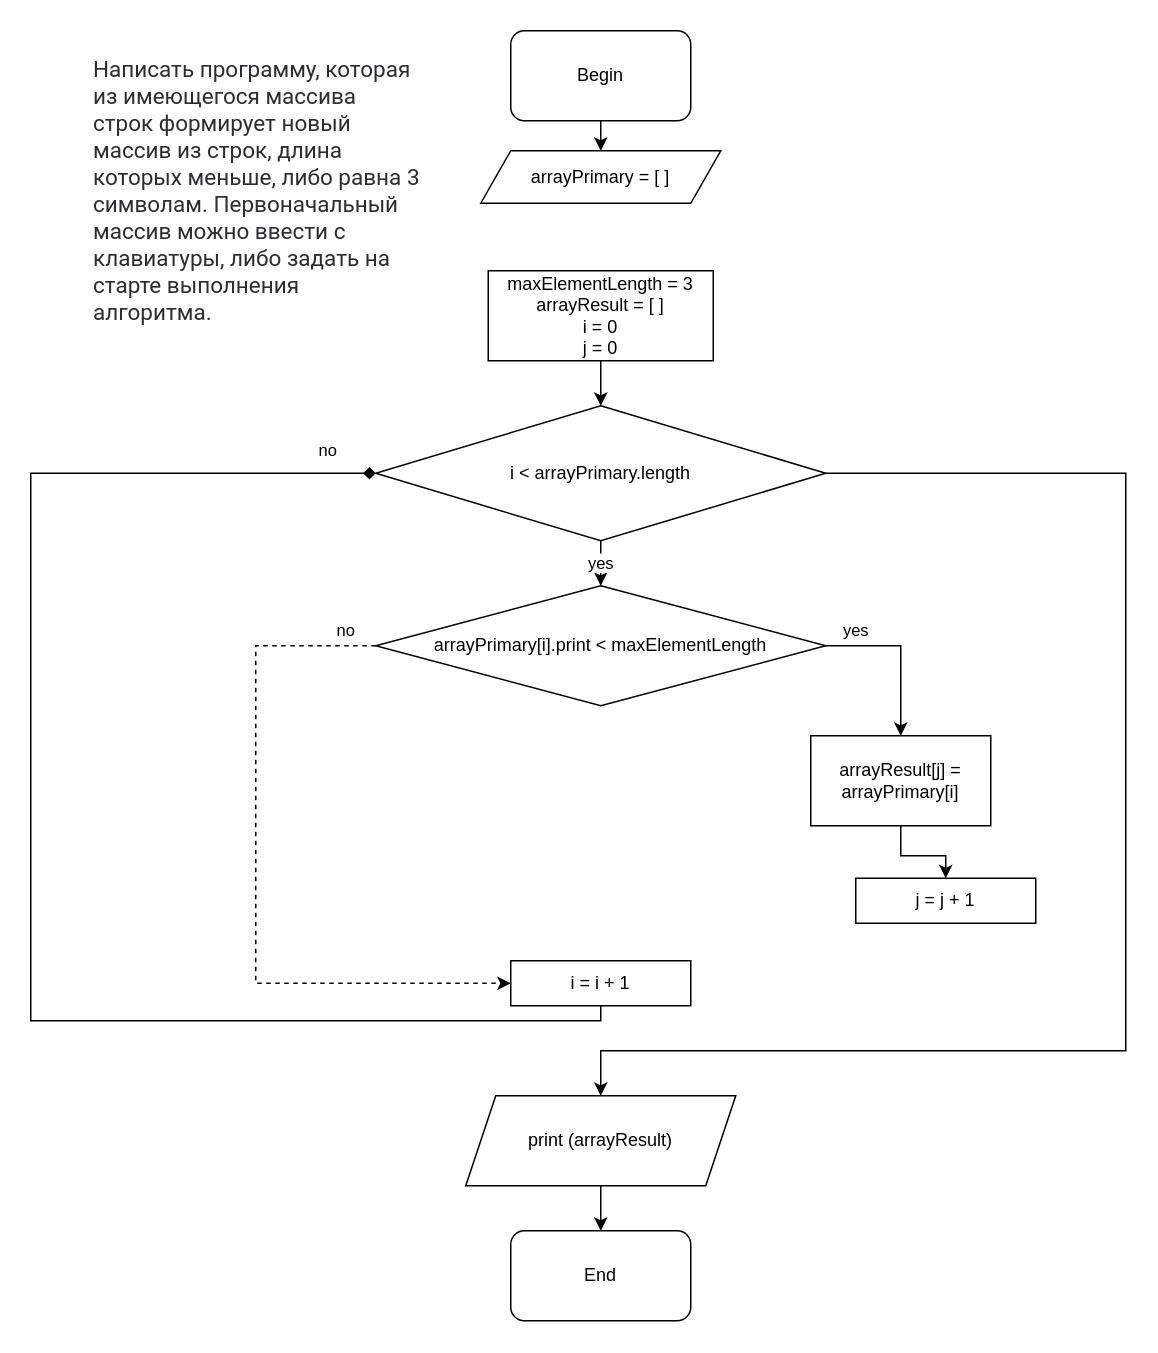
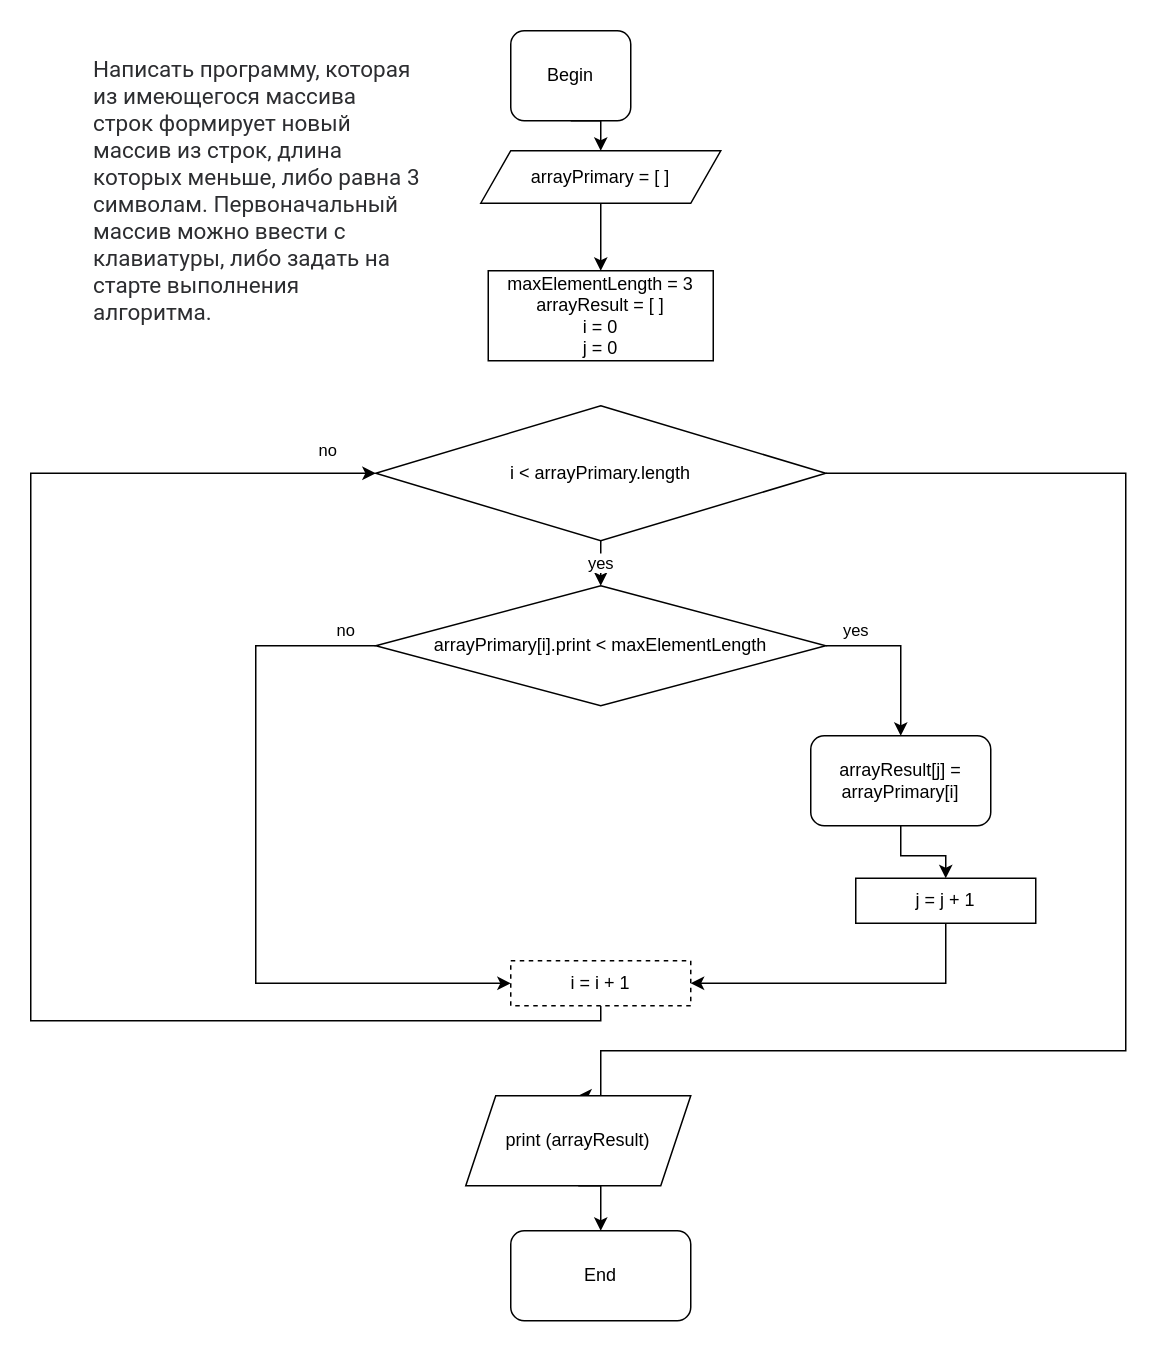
- <mxCell id="4" value="Begin" style="rounded=1;whiteSpace=wrap;html=1;" vertex="1" parent="1"><mxGeometry x="340" y="20" width="120" height="60" as="geometry" /></mxCell>
+ <mxCell id="4" value="Begin" style="rounded=1;whiteSpace=wrap;html=1;" vertex="1" parent="1"><mxGeometry x="340" y="20" width="80" height="60" as="geometry" /></mxCell>
+ <mxCell id="5" style="edgeStyle=orthogonalEdgeStyle;rounded=0;orthogonalLoop=1;jettySize=auto;html=1;exitX=0.5;exitY=1;exitDx=0;exitDy=0;entryX=0.5;entryY=0;entryDx=0;entryDy=0;" edge="1" parent="1" source="6" target="8"><mxGeometry relative="1" as="geometry" /></mxCell>
- <mxCell id="7" style="edgeStyle=orthogonalEdgeStyle;rounded=0;orthogonalLoop=1;jettySize=auto;html=1;exitX=0.5;exitY=1;exitDx=0;exitDy=0;entryX=0.5;entryY=0;entryDx=0;entryDy=0;" edge="1" parent="1" source="8" target="11"><mxGeometry relative="1" as="geometry" /></mxCell>
- <mxCell id="15" value="no" style="edgeStyle=orthogonalEdgeStyle;rounded=0;orthogonalLoop=1;jettySize=auto;html=1;exitX=0.5;exitY=1;exitDx=0;exitDy=0;entryX=0;entryY=0.5;entryDx=0;entryDy=0;endArrow=diamond;" edge="1" parent="1" source="16" target="11"><mxGeometry x="0.936" y="15" relative="1" as="geometry"><Array as="points"><mxPoint x="400" y="680" /><mxPoint x="20" y="680" /><mxPoint x="20" y="315" /></Array><mxPoint as="offset" /></mxGeometry></mxCell>
+ <mxCell id="15" value="no" style="edgeStyle=orthogonalEdgeStyle;rounded=0;orthogonalLoop=1;jettySize=auto;html=1;exitX=0.5;exitY=1;exitDx=0;exitDy=0;entryX=0;entryY=0.5;entryDx=0;entryDy=0;" edge="1" parent="1" source="16" target="11"><mxGeometry x="0.936" y="15" relative="1" as="geometry"><Array as="points"><mxPoint x="400" y="680" /><mxPoint x="20" y="680" /><mxPoint x="20" y="315" /></Array><mxPoint as="offset" /></mxGeometry></mxCell>
- <mxCell id="20" value="arrayResult[j] = arrayPrimary[i]" style="rounded=0;whiteSpace=wrap;html=1;" vertex="1" parent="1"><mxGeometry x="540" y="490" width="120" height="60" as="geometry" /></mxCell>
+ <mxCell id="20" value="arrayResult[j] = arrayPrimary[i]" style="whiteSpace=wrap;html=1;rounded=1;" vertex="1" parent="1"><mxGeometry x="540" y="490" width="120" height="60" as="geometry" /></mxCell>
- <mxCell id="13" value="no" style="edgeStyle=orthogonalEdgeStyle;rounded=0;orthogonalLoop=1;jettySize=auto;html=1;exitX=0;exitY=0.5;exitDx=0;exitDy=0;entryX=0;entryY=0.5;entryDx=0;entryDy=0;dashed=1;" edge="1" parent="1" source="14" target="16"><mxGeometry x="-0.916" y="-10" relative="1" as="geometry"><Array as="points"><mxPoint x="170" y="430" /><mxPoint x="170" y="655" /></Array><mxPoint as="offset" /></mxGeometry></mxCell>
+ <mxCell id="13" value="no" style="edgeStyle=orthogonalEdgeStyle;rounded=0;orthogonalLoop=1;jettySize=auto;html=1;exitX=0;exitY=0.5;exitDx=0;exitDy=0;entryX=0;entryY=0.5;entryDx=0;entryDy=0;" edge="1" parent="1" source="14" target="16"><mxGeometry x="-0.916" y="-10" relative="1" as="geometry"><Array as="points"><mxPoint x="170" y="430" /><mxPoint x="170" y="655" /></Array><mxPoint as="offset" /></mxGeometry></mxCell>
- <mxCell id="16" value="i = i + 1" style="rounded=0;whiteSpace=wrap;html=1;" vertex="1" parent="1"><mxGeometry x="340" y="640" width="120" height="30" as="geometry" /></mxCell>
+ <mxCell id="16" value="i = i + 1" style="rounded=0;whiteSpace=wrap;html=1;dashed=1;" vertex="1" parent="1"><mxGeometry x="340" y="640" width="120" height="30" as="geometry" /></mxCell>
+ <mxCell id="21" style="edgeStyle=orthogonalEdgeStyle;rounded=0;orthogonalLoop=1;jettySize=auto;html=1;exitX=0.5;exitY=1;exitDx=0;exitDy=0;entryX=1;entryY=0.5;entryDx=0;entryDy=0;" edge="1" parent="1" source="22" target="16"><mxGeometry relative="1" as="geometry" /></mxCell>
- <mxCell id="18" value="print (arrayResult)" style="shape=parallelogram;perimeter=parallelogramPerimeter;whiteSpace=wrap;html=1;fixedSize=1;" vertex="1" parent="1"><mxGeometry x="310" y="730" width="180" height="60" as="geometry" /></mxCell>
+ <mxCell id="18" value="print (arrayResult)" style="shape=parallelogram;perimeter=parallelogramPerimeter;whiteSpace=wrap;html=1;fixedSize=1;" vertex="1" parent="1"><mxGeometry x="310" y="730" width="150" height="60" as="geometry" /></mxCell>
